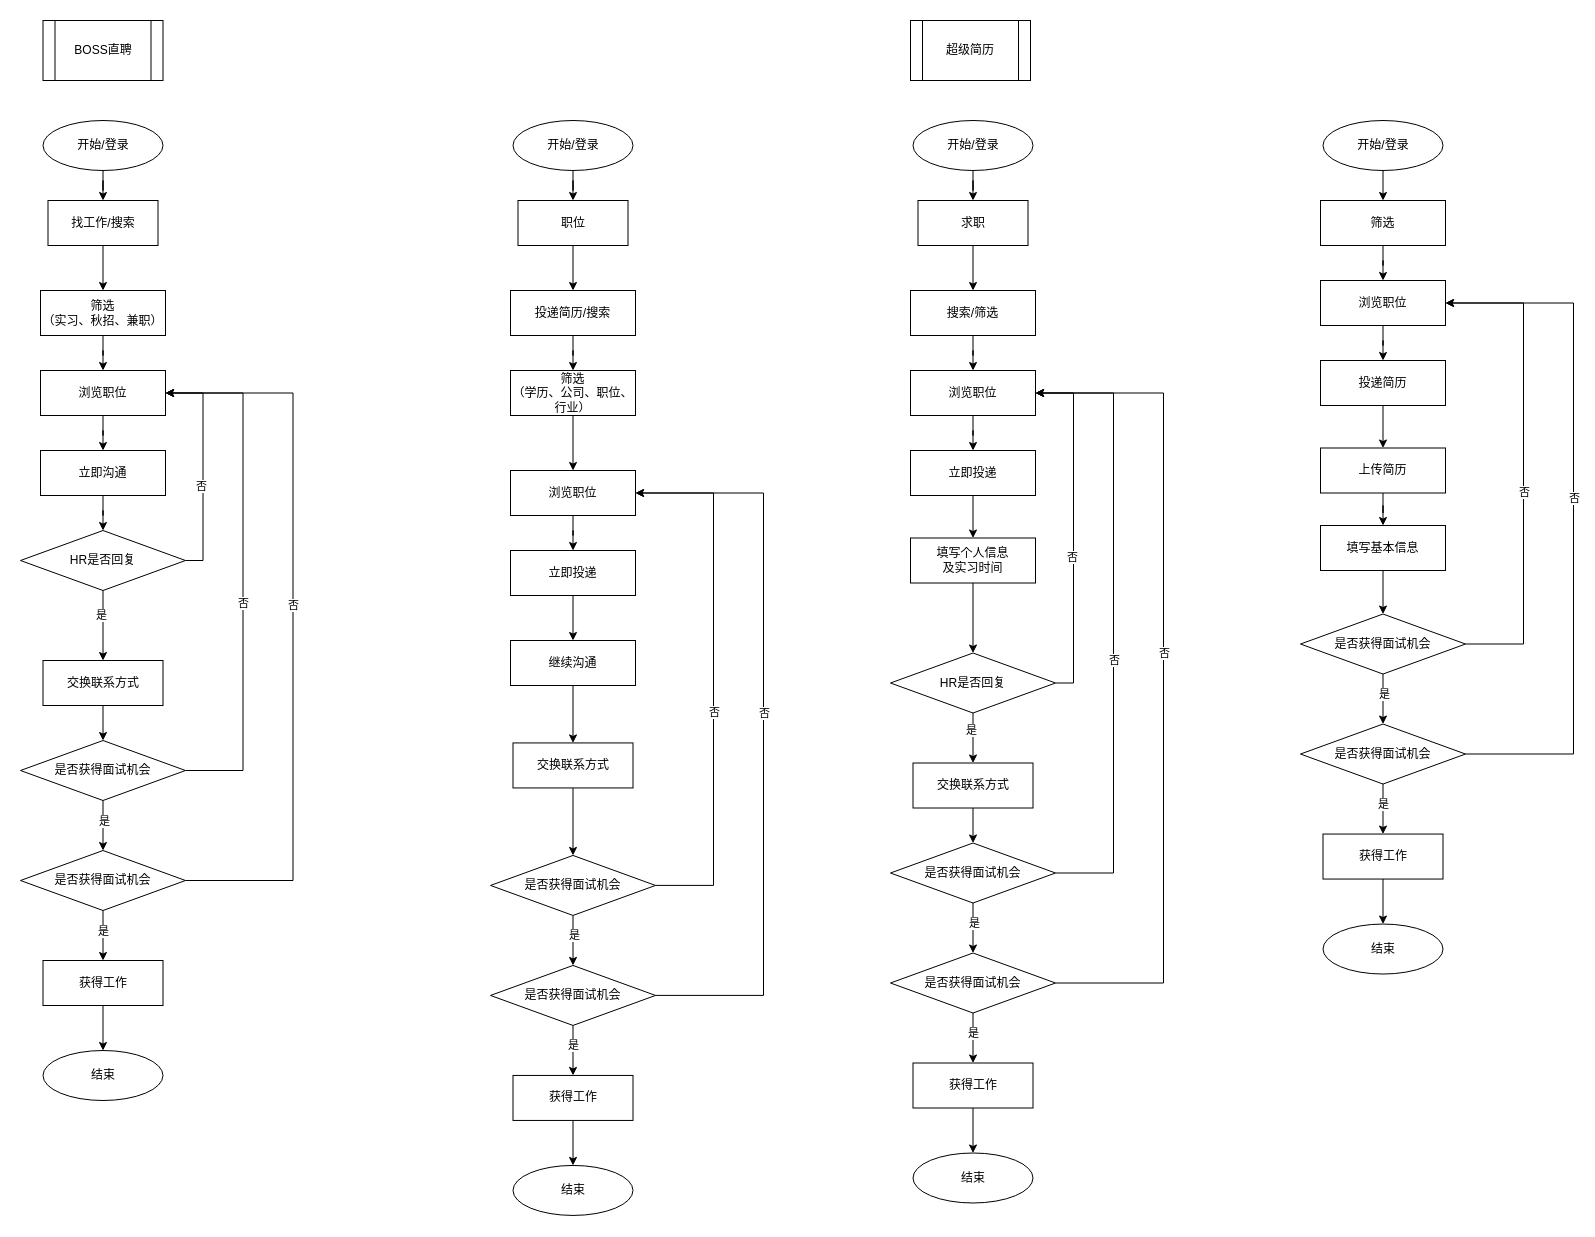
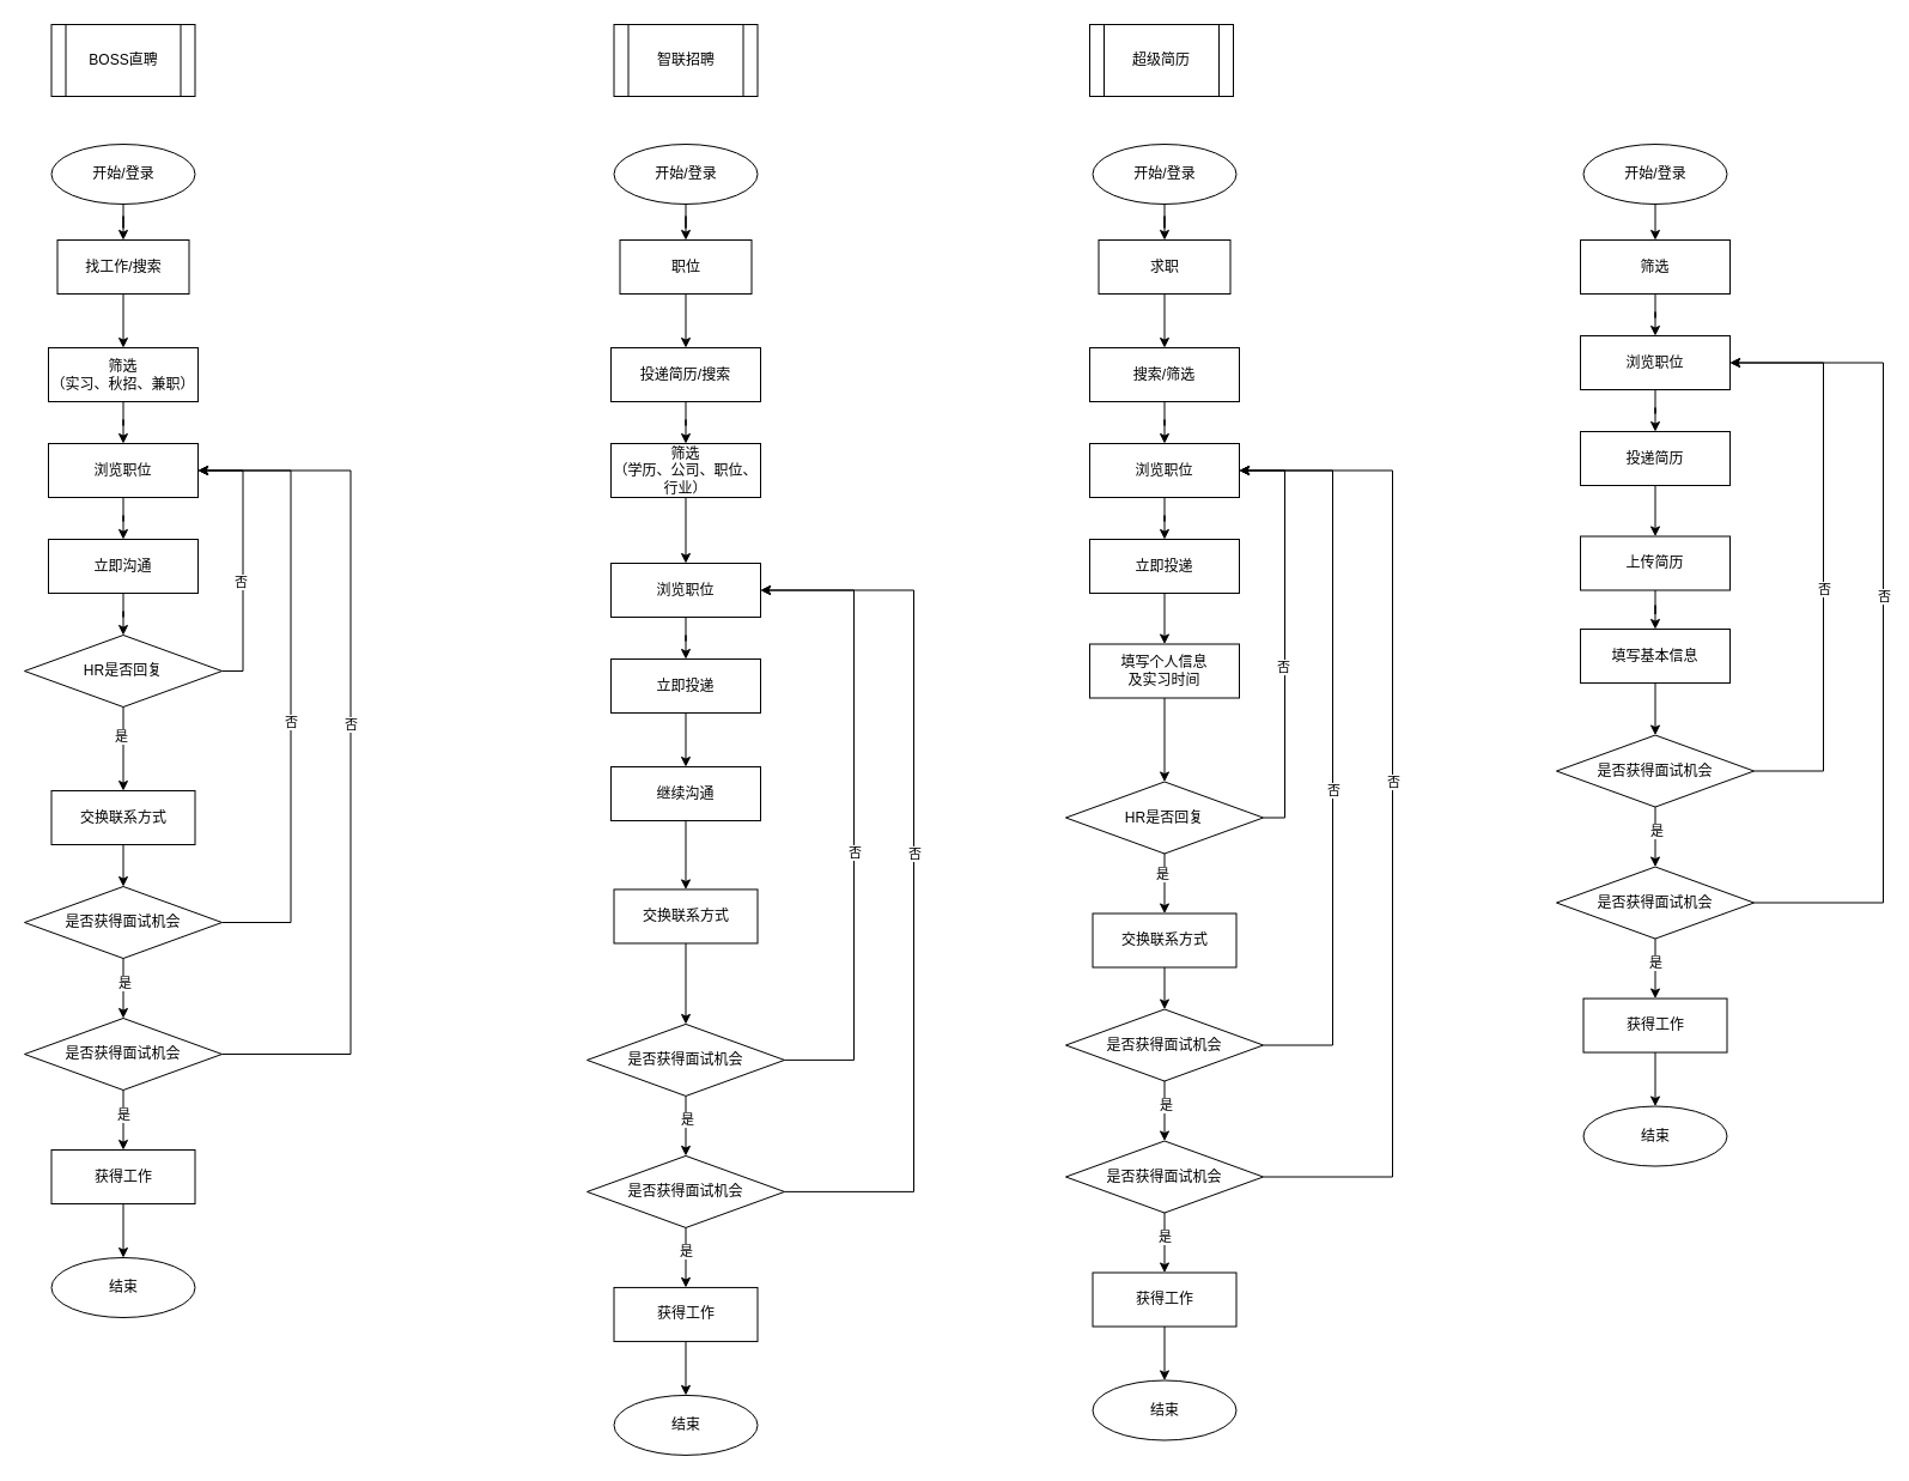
+ <mxCell id="58" value="智联招聘" style="shape=process;whiteSpace=wrap;html=1;backgroundOutline=1;" vertex="1" parent="1"><mxGeometry x="512.5" y="20" width="120" height="60" as="geometry" /></mxCell>
